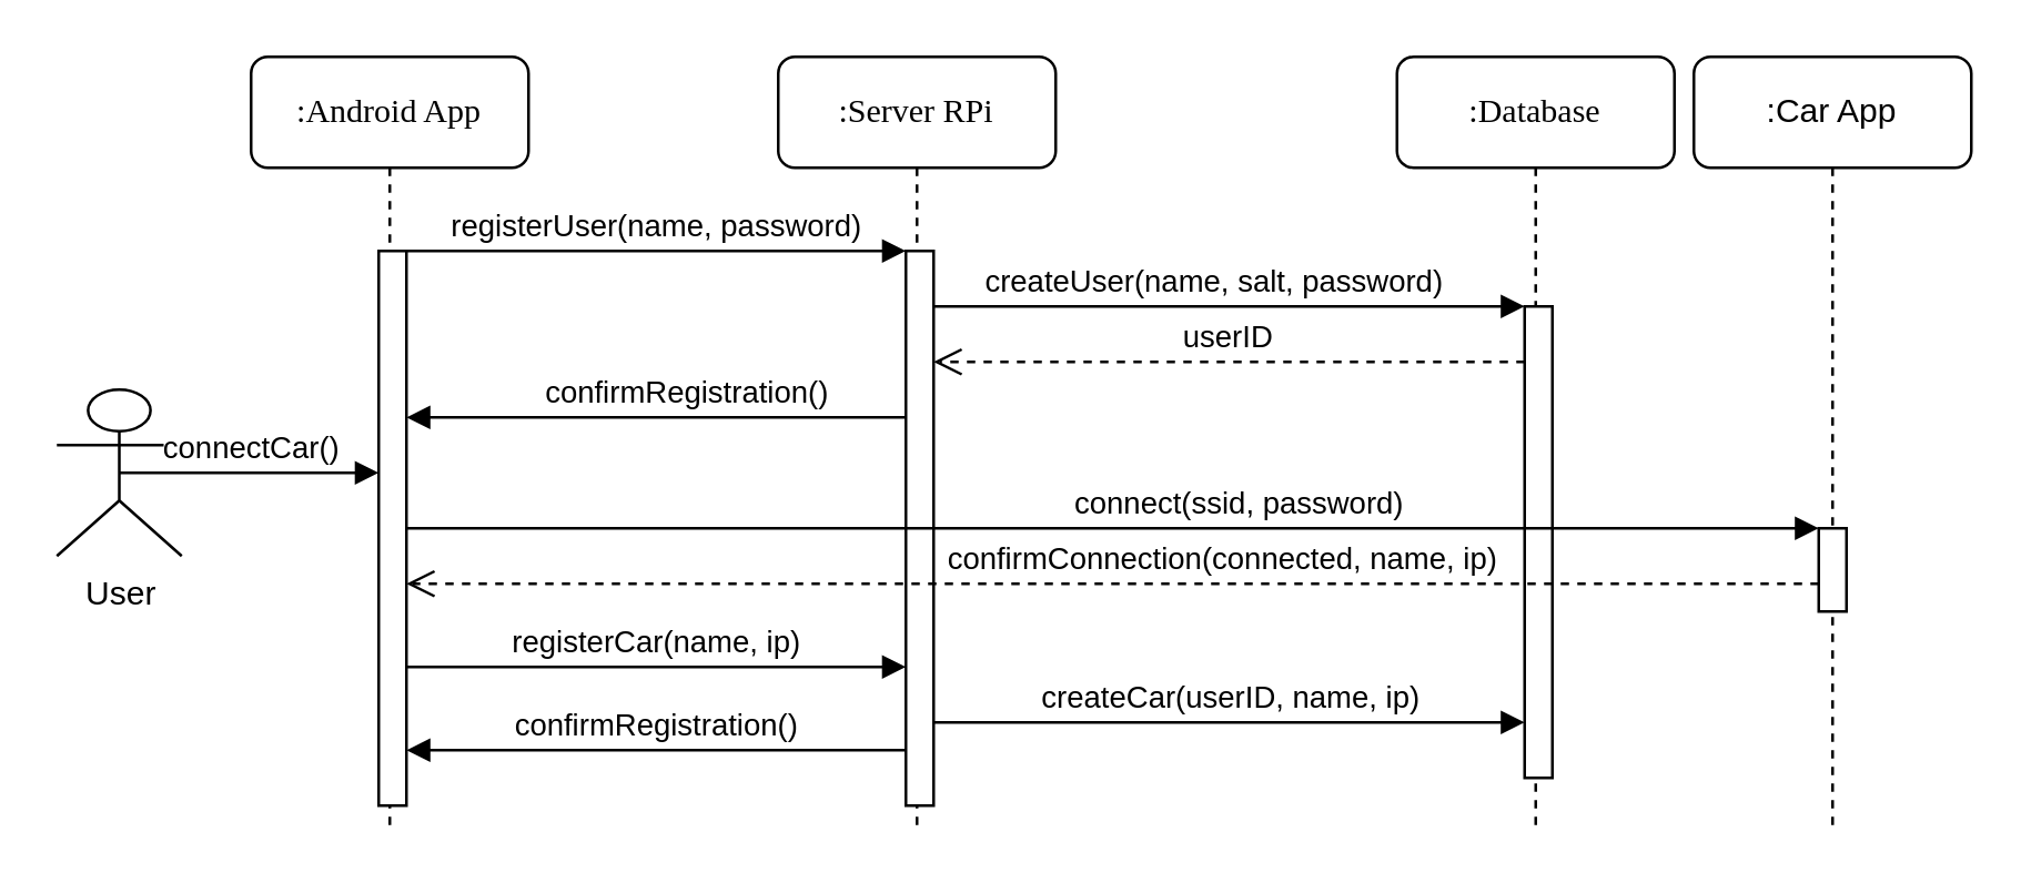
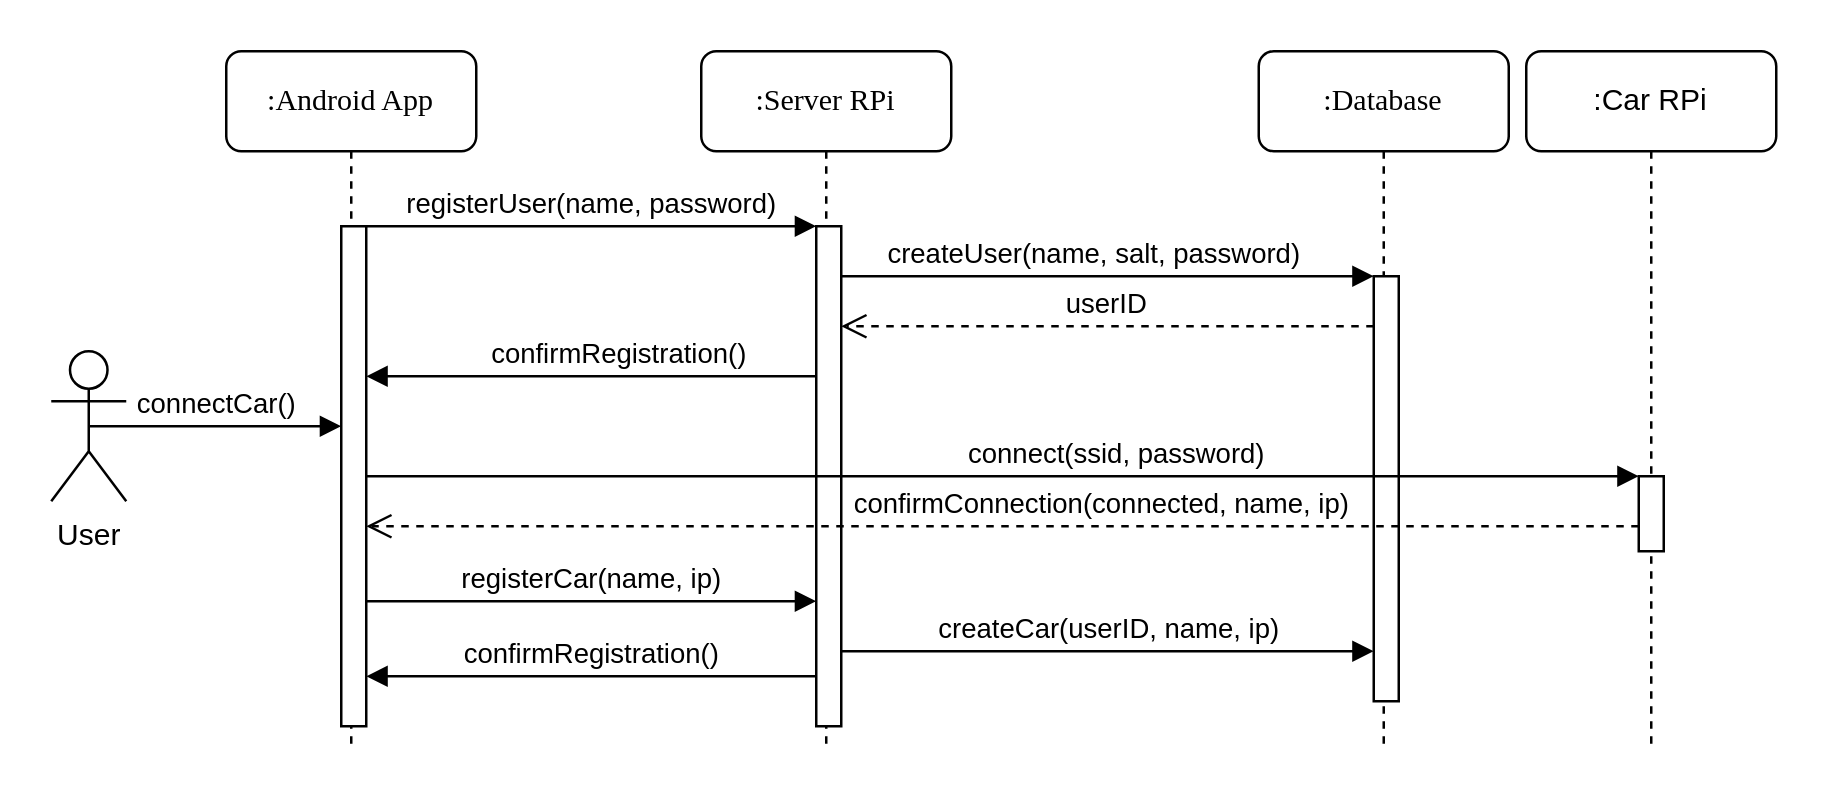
- <mxCell id="19" value=":Car App" style="shape=umlLifeline;perimeter=lifelinePerimeter;whiteSpace=wrap;html=1;container=1;collapsible=0;recursiveResize=0;outlineConnect=0;rounded=1;" vertex="1" parent="1"><mxGeometry x="610" y="20" width="100" height="280" as="geometry" /></mxCell>
+ <mxCell id="19" value=":Car RPi" style="shape=umlLifeline;perimeter=lifelinePerimeter;whiteSpace=wrap;html=1;container=1;collapsible=0;recursiveResize=0;outlineConnect=0;rounded=1;" vertex="1" parent="1"><mxGeometry x="610" y="20" width="100" height="280" as="geometry" /></mxCell>
- <mxCell id="15" value="User" style="shape=umlActor;verticalLabelPosition=bottom;labelBackgroundColor=#ffffff;verticalAlign=top;html=1;outlineConnect=0;" vertex="1" parent="1"><mxGeometry x="20" y="140" width="45" height="60" as="geometry" /></mxCell>
+ <mxCell id="15" value="User" style="shape=umlActor;verticalLabelPosition=bottom;labelBackgroundColor=#ffffff;verticalAlign=top;html=1;outlineConnect=0;" vertex="1" parent="1"><mxGeometry x="20" y="140" width="30" height="60" as="geometry" /></mxCell>
